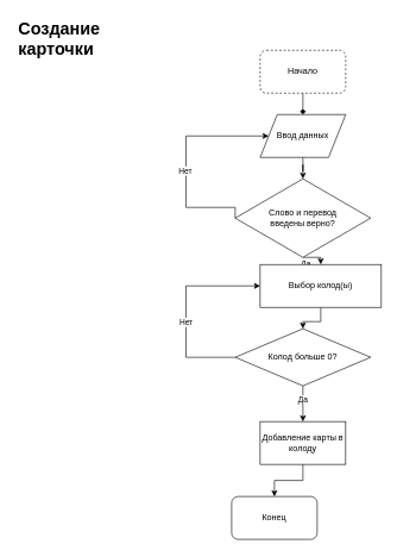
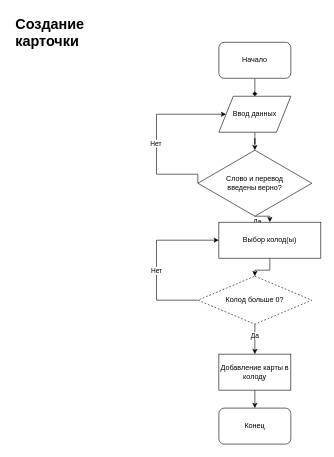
- <mxCell id="4" value="Начало" style="rounded=1;whiteSpace=wrap;html=1;dashed=1;" parent="1" vertex="1"><mxGeometry x="364" y="70" width="120" height="60" as="geometry" /></mxCell>
+ <mxCell id="4" value="Начало" style="rounded=1;whiteSpace=wrap;html=1;" parent="1" vertex="1"><mxGeometry x="364" y="70" width="120" height="60" as="geometry" /></mxCell>
- <mxCell id="18" value="Колод больше 0?" style="rhombus;whiteSpace=wrap;html=1;" vertex="1" parent="1"><mxGeometry x="329" y="460" width="190" height="80" as="geometry" /></mxCell>
+ <mxCell id="18" value="Колод больше 0?" style="rhombus;whiteSpace=wrap;html=1;dashed=1;" vertex="1" parent="1"><mxGeometry x="329" y="460" width="190" height="80" as="geometry" /></mxCell>
- <mxCell id="21" value="Конец" style="rounded=1;whiteSpace=wrap;html=1;" vertex="1" parent="1"><mxGeometry x="324" y="695" width="120" height="60" as="geometry" /></mxCell>
+ <mxCell id="21" value="Конец" style="rounded=1;whiteSpace=wrap;html=1;" vertex="1" parent="1"><mxGeometry x="364" y="680" width="120" height="60" as="geometry" /></mxCell>
